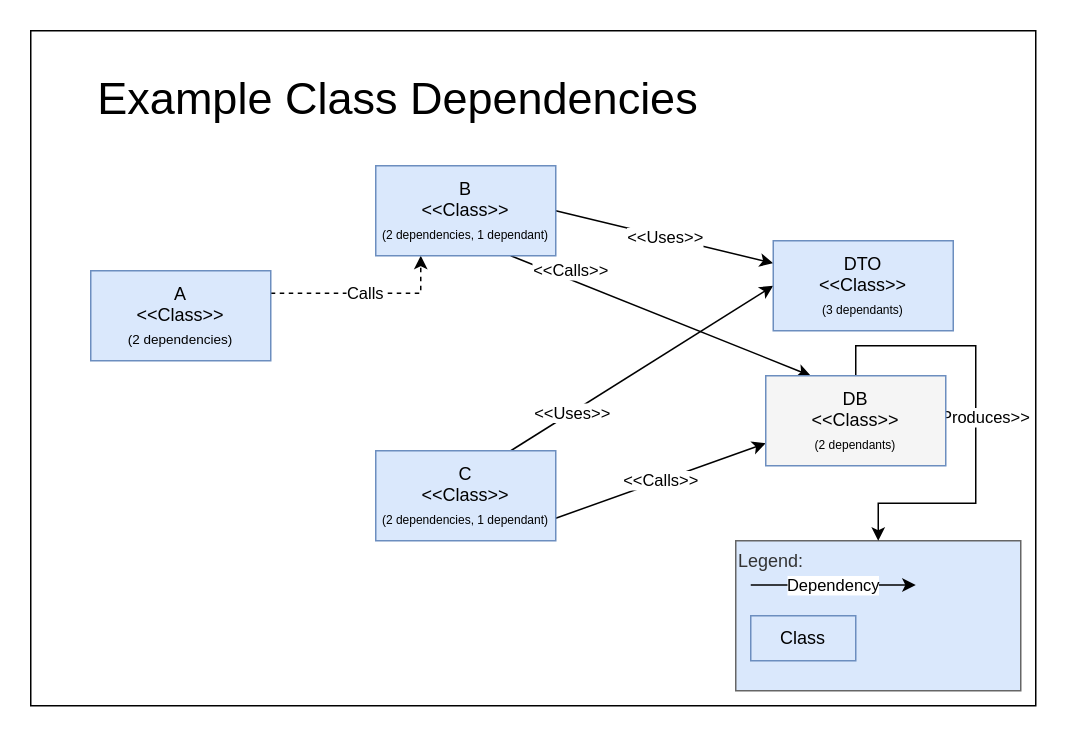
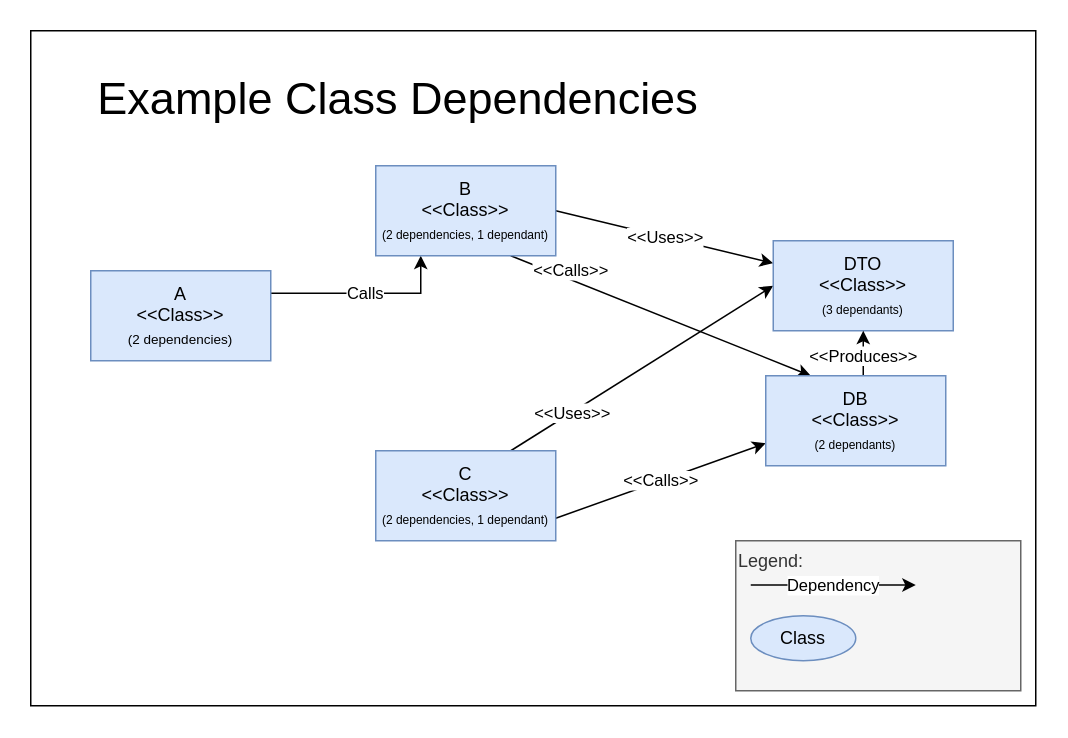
- <mxCell id="4" value="Calls" style="edgeStyle=orthogonalEdgeStyle;rounded=0;orthogonalLoop=1;jettySize=auto;html=1;exitX=1;exitY=0.25;exitDx=0;exitDy=0;entryX=0.25;entryY=1;entryDx=0;entryDy=0;dashed=1;" parent="1" source="5" target="8" edge="1"><mxGeometry relative="1" as="geometry" /></mxCell>
+ <mxCell id="4" value="Calls" style="edgeStyle=orthogonalEdgeStyle;rounded=0;orthogonalLoop=1;jettySize=auto;html=1;exitX=1;exitY=0.25;exitDx=0;exitDy=0;entryX=0.25;entryY=1;entryDx=0;entryDy=0;" parent="1" source="5" target="8" edge="1"><mxGeometry relative="1" as="geometry" /></mxCell>
- <mxCell id="13" value="&amp;lt;&amp;lt;Produces&amp;gt;&amp;gt;" style="edgeStyle=orthogonalEdgeStyle;rounded=0;orthogonalLoop=1;jettySize=auto;html=1;exitX=0.5;exitY=0;exitDx=0;exitDy=0;" parent="1" source="14" target="3" edge="1"><mxGeometry relative="1" as="geometry" /></mxCell>
+ <mxCell id="13" value="&amp;lt;&amp;lt;Produces&amp;gt;&amp;gt;" style="edgeStyle=orthogonalEdgeStyle;rounded=0;orthogonalLoop=1;jettySize=auto;html=1;exitX=0.5;exitY=0;exitDx=0;exitDy=0;entryX=0.5;entryY=1;entryDx=0;entryDy=0;" parent="1" source="14" target="12" edge="1"><mxGeometry relative="1" as="geometry" /></mxCell>
- <mxCell id="14" value="DB&lt;br&gt;&amp;lt;&amp;lt;Class&amp;gt;&amp;gt;&lt;br&gt;&lt;font style=&quot;font-size: 8px&quot;&gt;(2 dependants)&lt;/font&gt;" style="rounded=0;whiteSpace=wrap;html=1;fillColor=#f5f5f5;strokeColor=#6c8ebf;" parent="1" vertex="1"><mxGeometry x="510" y="250" width="120" height="60" as="geometry" /></mxCell>
+ <mxCell id="14" value="DB&lt;br&gt;&amp;lt;&amp;lt;Class&amp;gt;&amp;gt;&lt;br&gt;&lt;font style=&quot;font-size: 8px&quot;&gt;(2 dependants)&lt;/font&gt;" style="rounded=0;whiteSpace=wrap;html=1;fillColor=#dae8fc;strokeColor=#6c8ebf;" parent="1" vertex="1"><mxGeometry x="510" y="250" width="120" height="60" as="geometry" /></mxCell>
- <mxCell id="3" value="Legend:" style="rounded=0;whiteSpace=wrap;html=1;verticalAlign=top;align=left;fillColor=#dae8fc;strokeColor=#666666;fontColor=#333333;" parent="1" vertex="1"><mxGeometry x="490" y="360" width="190" height="100" as="geometry" /></mxCell>
+ <mxCell id="3" value="Legend:" style="rounded=0;whiteSpace=wrap;html=1;verticalAlign=top;align=left;fillColor=#f5f5f5;strokeColor=#666666;fontColor=#333333;" parent="1" vertex="1"><mxGeometry x="490" y="360" width="190" height="100" as="geometry" /></mxCell>
- <mxCell id="16" value="Class" style="rounded=0;whiteSpace=wrap;html=1;fillColor=#dae8fc;strokeColor=#6c8ebf;" parent="1" vertex="1"><mxGeometry x="500" y="410" width="70" height="30" as="geometry" /></mxCell>
+ <mxCell id="16" value="Class" style="ellipse;whiteSpace=wrap;html=1;fillColor=#dae8fc;strokeColor=#6c8ebf;" parent="1" vertex="1"><mxGeometry x="500" y="410" width="70" height="30" as="geometry" /></mxCell>
